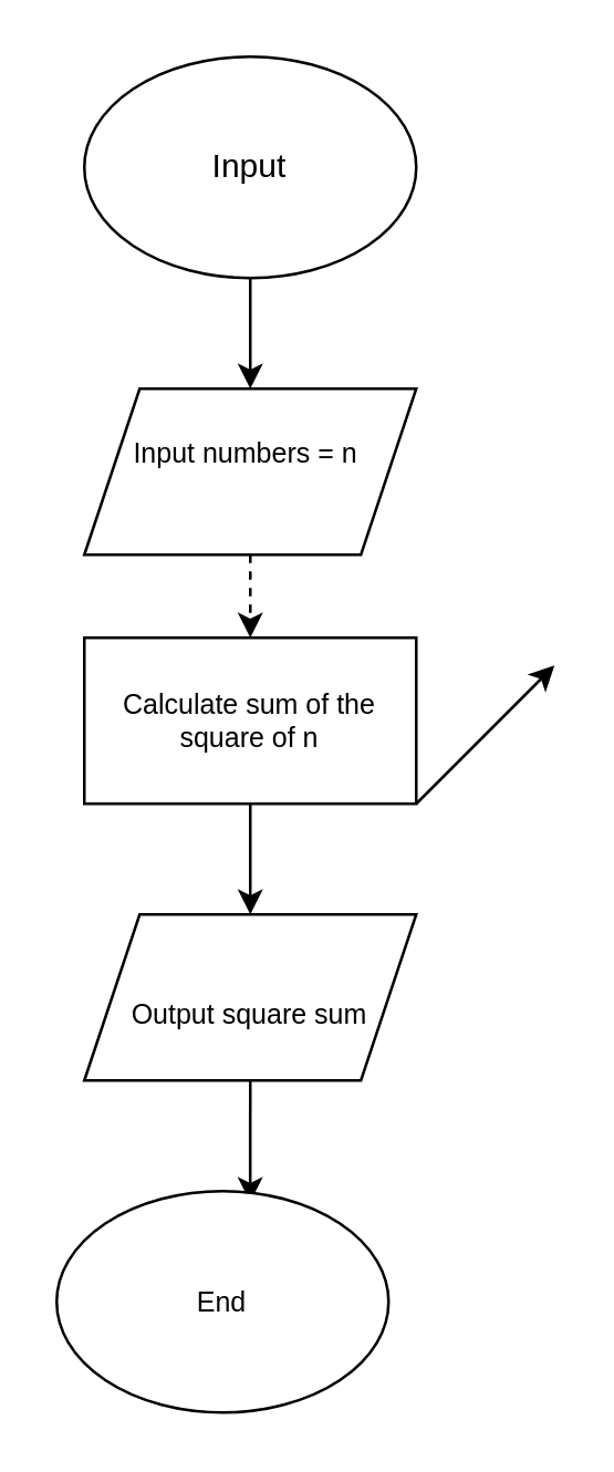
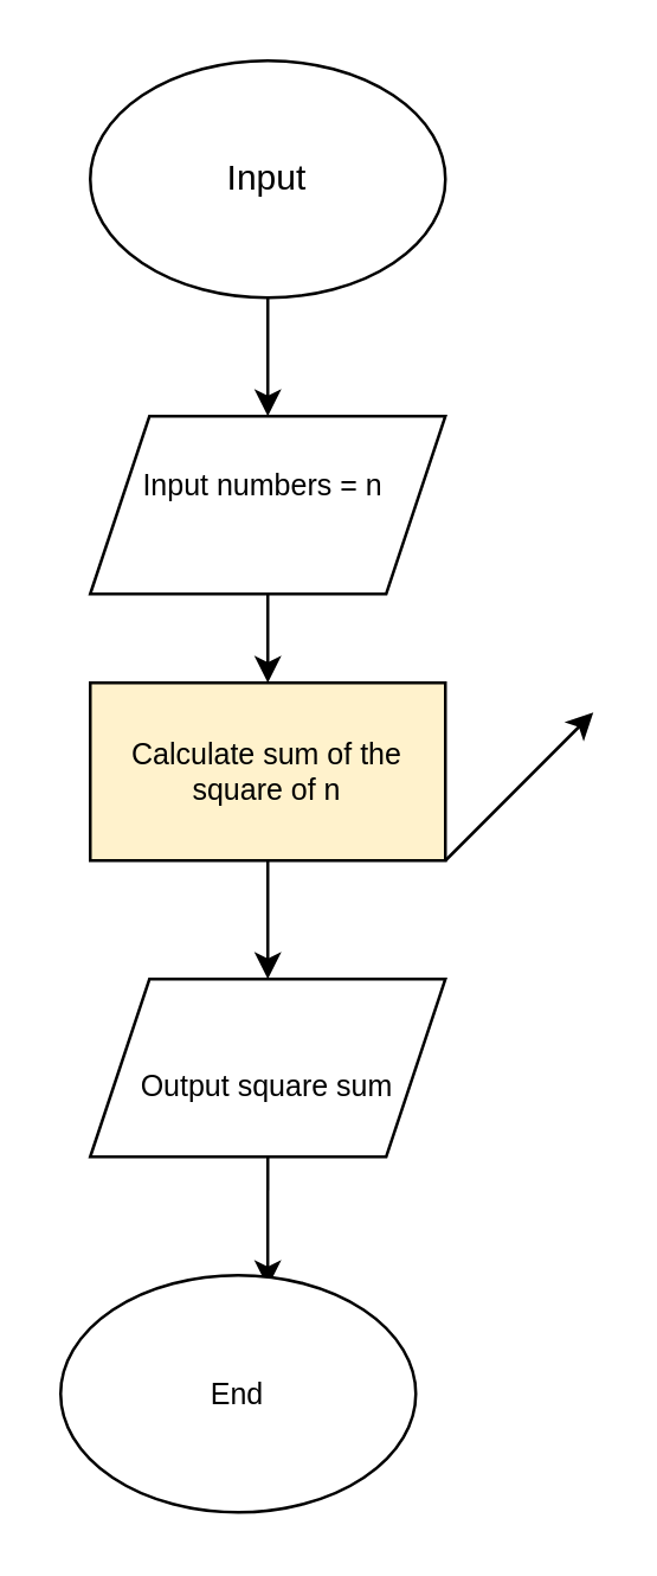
- <mxCell id="4" style="edgeStyle=orthogonalEdgeStyle;rounded=0;orthogonalLoop=1;jettySize=auto;html=1;exitX=0.5;exitY=1;exitDx=0;exitDy=0;entryX=0.5;entryY=0;entryDx=0;entryDy=0;fontSize=10;dashed=1;" edge="1" parent="1" source="5" target="7"><mxGeometry relative="1" as="geometry" /></mxCell>
+ <mxCell id="4" style="edgeStyle=orthogonalEdgeStyle;rounded=0;orthogonalLoop=1;jettySize=auto;html=1;exitX=0.5;exitY=1;exitDx=0;exitDy=0;entryX=0.5;entryY=0;entryDx=0;entryDy=0;fontSize=10;" edge="1" parent="1" source="5" target="7"><mxGeometry relative="1" as="geometry" /></mxCell>
- <mxCell id="7" value="Calculate sum of the square of n" style="rounded=0;whiteSpace=wrap;html=1;fontSize=10;" vertex="1" parent="1"><mxGeometry x="30" y="230" width="120" height="60" as="geometry" /></mxCell>
+ <mxCell id="7" value="Calculate sum of the square of n" style="rounded=0;whiteSpace=wrap;html=1;fontSize=10;fillColor=#fff2cc;" vertex="1" parent="1"><mxGeometry x="30" y="230" width="120" height="60" as="geometry" /></mxCell>
